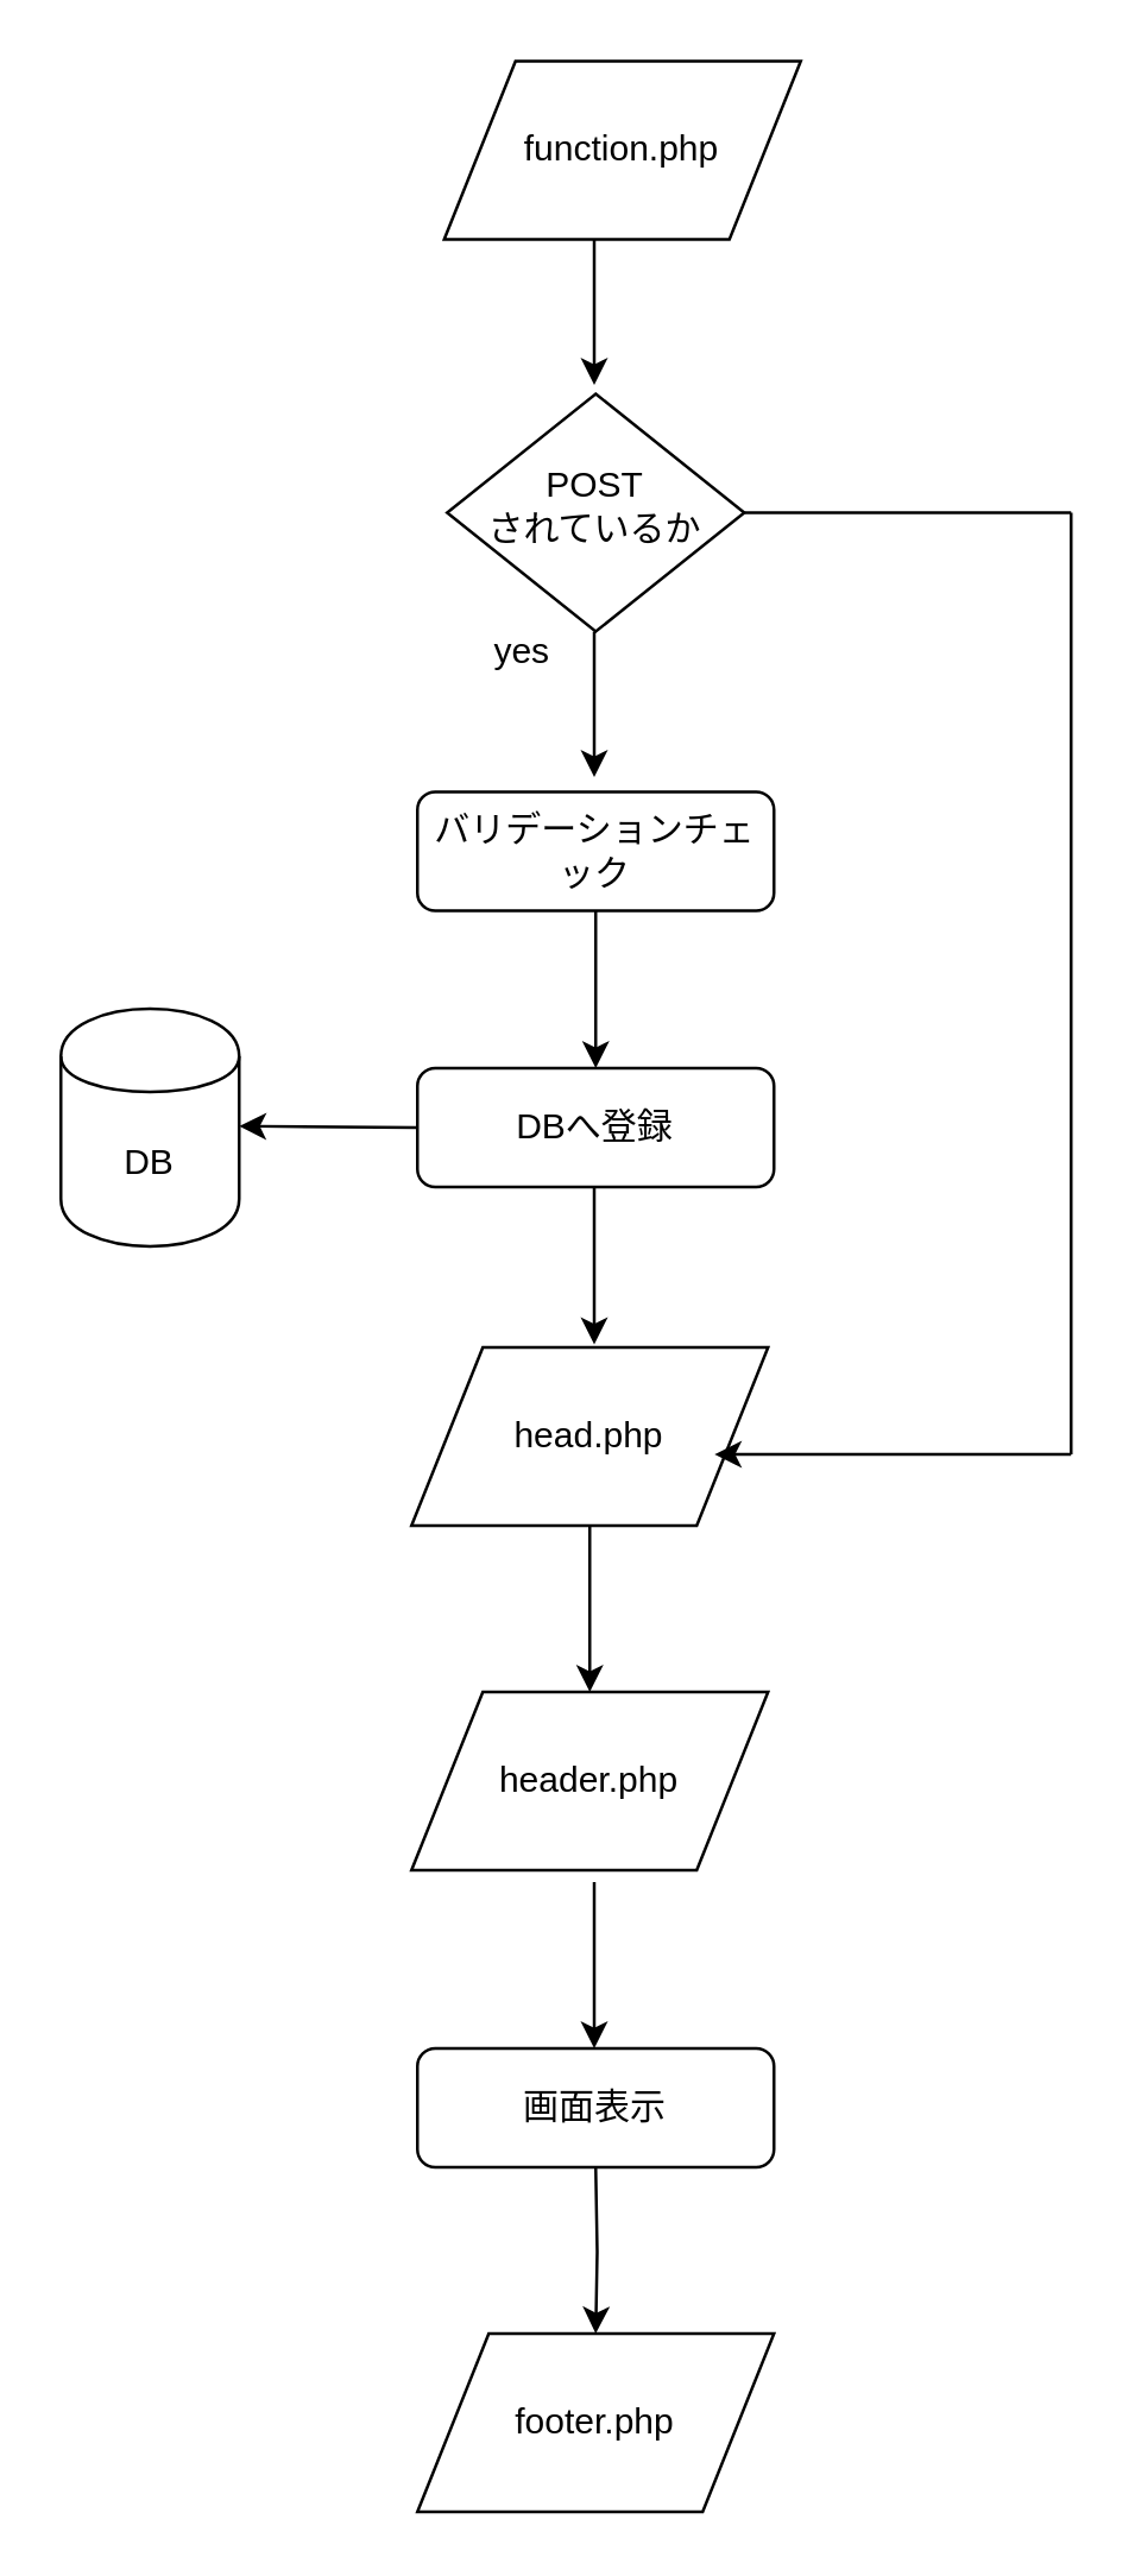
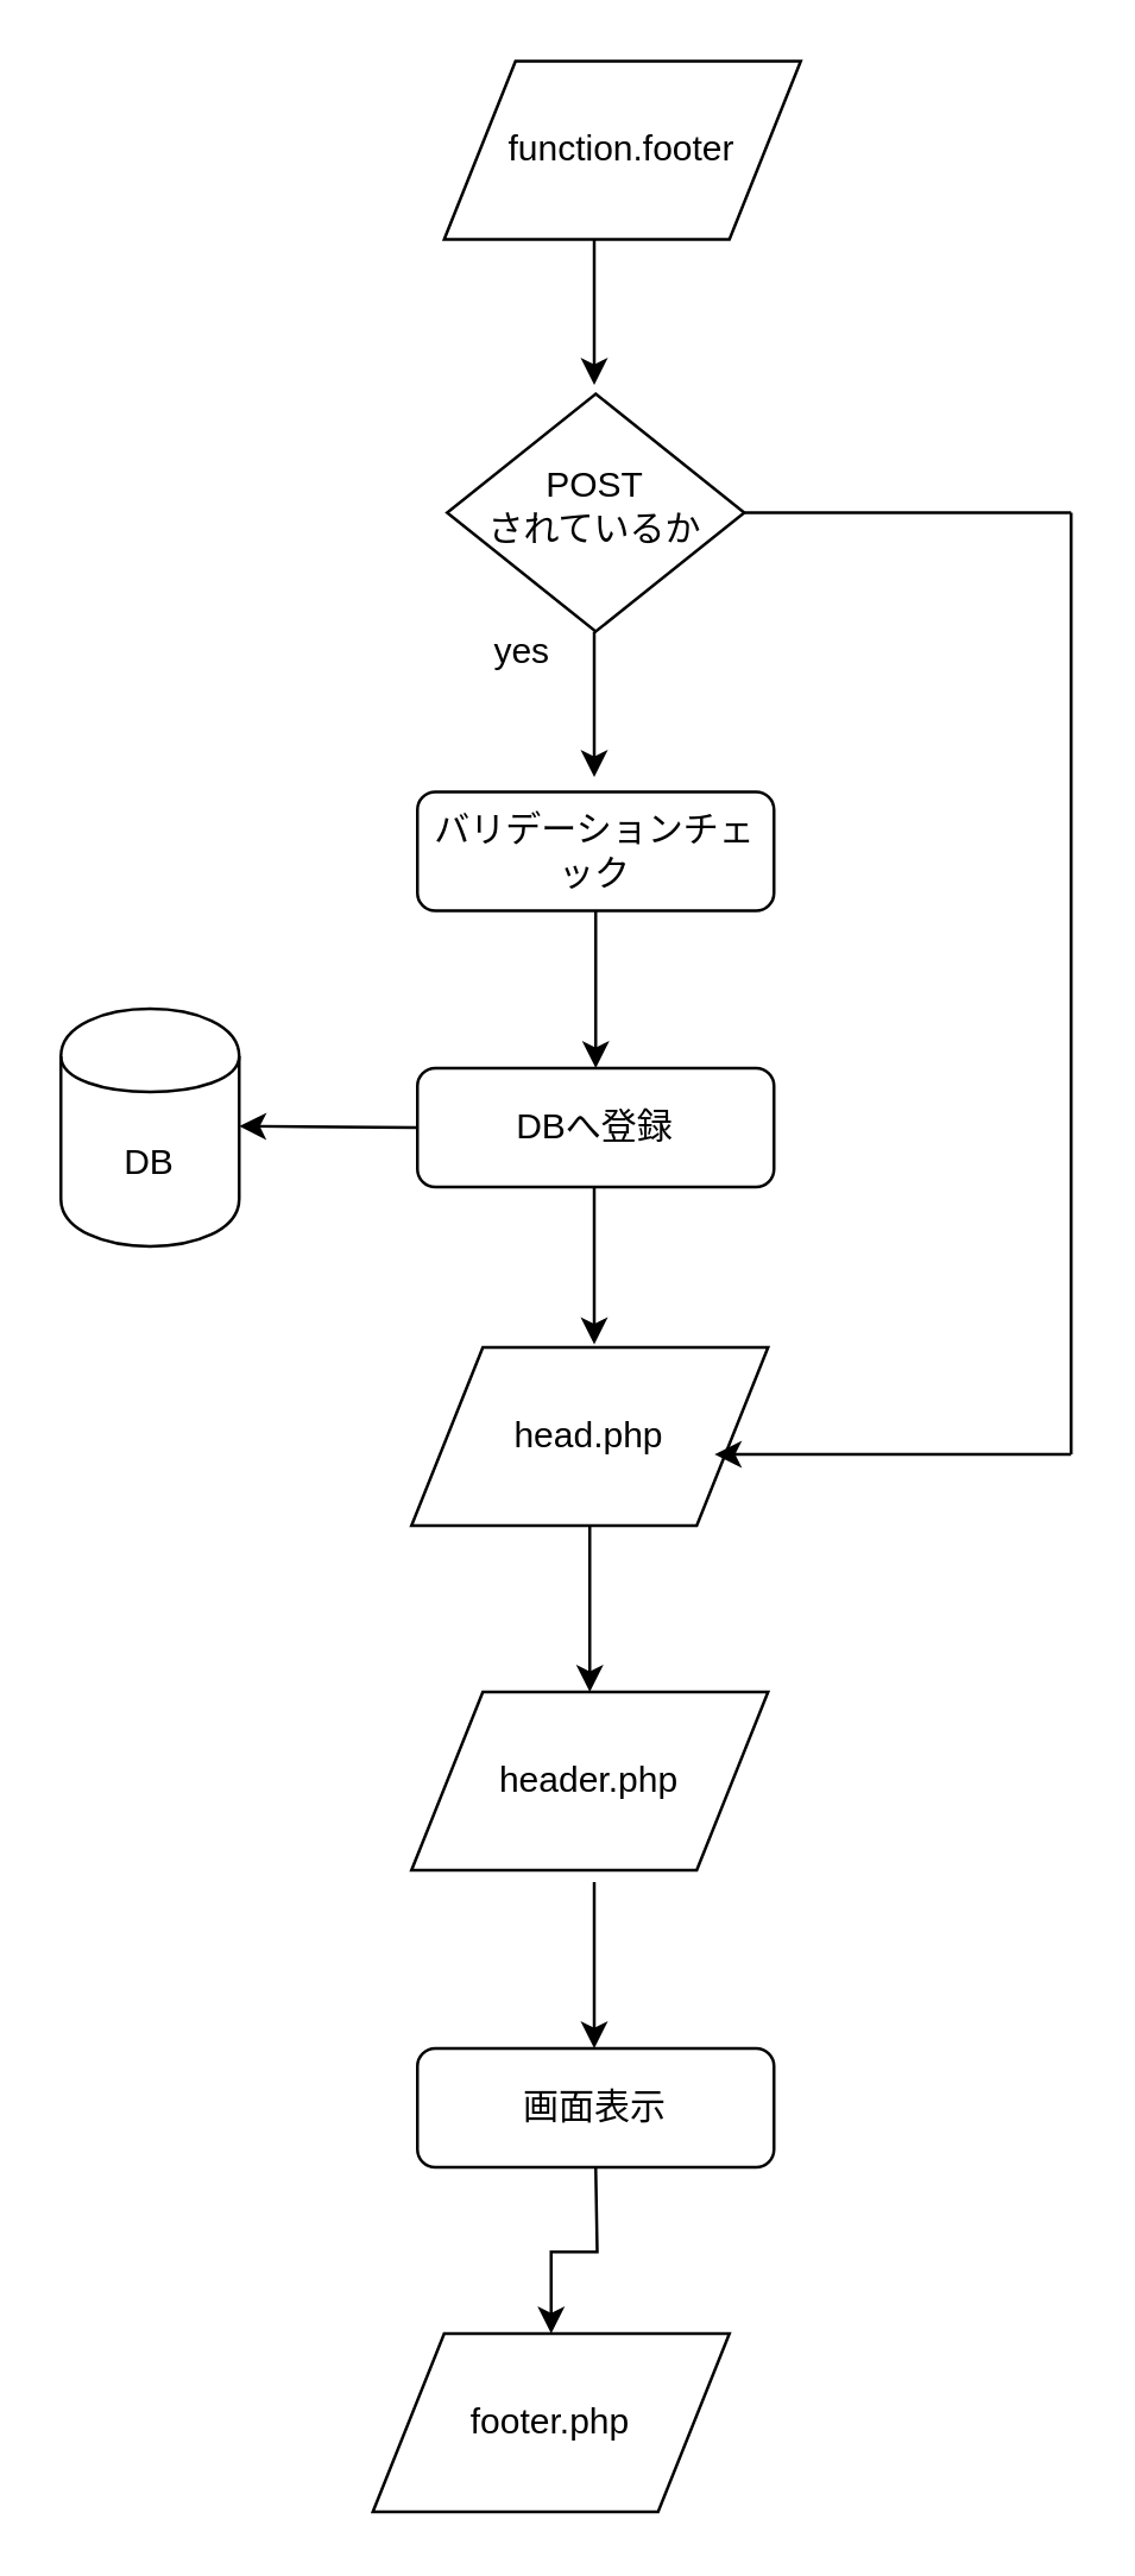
- <mxCell id="3" value="function.php" style="shape=parallelogram;perimeter=parallelogramPerimeter;whiteSpace=wrap;html=1;" vertex="1" parent="1"><mxGeometry x="149" y="20" width="120" height="60" as="geometry" /></mxCell>
+ <mxCell id="3" value="function.footer" style="shape=parallelogram;perimeter=parallelogramPerimeter;whiteSpace=wrap;html=1;" vertex="1" parent="1"><mxGeometry x="149" y="20" width="120" height="60" as="geometry" /></mxCell>
- <mxCell id="21" value="footer.php" style="shape=parallelogram;perimeter=parallelogramPerimeter;whiteSpace=wrap;html=1;" vertex="1" parent="1"><mxGeometry x="140" y="785" width="120" height="60" as="geometry" /></mxCell>
+ <mxCell id="21" value="footer.php" style="shape=parallelogram;perimeter=parallelogramPerimeter;whiteSpace=wrap;html=1;" vertex="1" parent="1"><mxGeometry x="125" y="785" width="120" height="60" as="geometry" /></mxCell>
